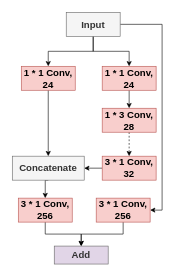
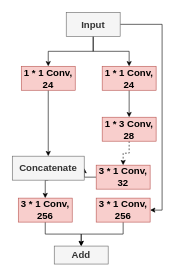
- <mxCell id="11" value="&lt;b&gt;&lt;font style=&quot;font-size: 16px;&quot;&gt;1 * 3 Conv, 28&lt;/font&gt;&lt;/b&gt;" style="rounded=0;whiteSpace=wrap;html=1;fillColor=#f8cecc;strokeColor=#b85450;" vertex="1" parent="1"><mxGeometry x="170" y="180" width="90" height="40" as="geometry" /></mxCell>
+ <mxCell id="11" value="&lt;b&gt;&lt;font style=&quot;font-size: 16px;&quot;&gt;1 * 3 Conv, 28&lt;/font&gt;&lt;/b&gt;" style="rounded=0;whiteSpace=wrap;html=1;fillColor=#f8cecc;strokeColor=#b85450;" vertex="1" parent="1"><mxGeometry x="170" y="195" width="90" height="40" as="geometry" /></mxCell>
- <mxCell id="13" value="&lt;b&gt;&lt;font style=&quot;font-size: 16px;&quot;&gt;3 * 1 Conv, 32&lt;/font&gt;&lt;/b&gt;" style="rounded=0;whiteSpace=wrap;html=1;fillColor=#f8cecc;strokeColor=#b85450;" vertex="1" parent="1"><mxGeometry x="170" y="260" width="90" height="40" as="geometry" /></mxCell>
+ <mxCell id="13" value="&lt;b&gt;&lt;font style=&quot;font-size: 16px;&quot;&gt;3 * 1 Conv, 32&lt;/font&gt;&lt;/b&gt;" style="rounded=0;whiteSpace=wrap;html=1;fillColor=#f8cecc;strokeColor=#b85450;" vertex="1" parent="1"><mxGeometry x="160" y="275" width="90" height="40" as="geometry" /></mxCell>
- <mxCell id="20" value="&lt;b&gt;&lt;font style=&quot;font-size: 16px;&quot;&gt;Add&lt;/font&gt;&lt;/b&gt;" style="rounded=0;whiteSpace=wrap;html=1;fillColor=#e1d5e7;fontColor=#333333;strokeColor=#666666;" vertex="1" parent="1"><mxGeometry x="90" y="410" width="90" height="30" as="geometry" /></mxCell>
+ <mxCell id="20" value="&lt;b&gt;&lt;font style=&quot;font-size: 16px;&quot;&gt;Add&lt;/font&gt;&lt;/b&gt;" style="rounded=0;whiteSpace=wrap;html=1;fillColor=#f5f5f5;fontColor=#333333;strokeColor=#666666;" vertex="1" parent="1"><mxGeometry x="90" y="410" width="90" height="30" as="geometry" /></mxCell>
